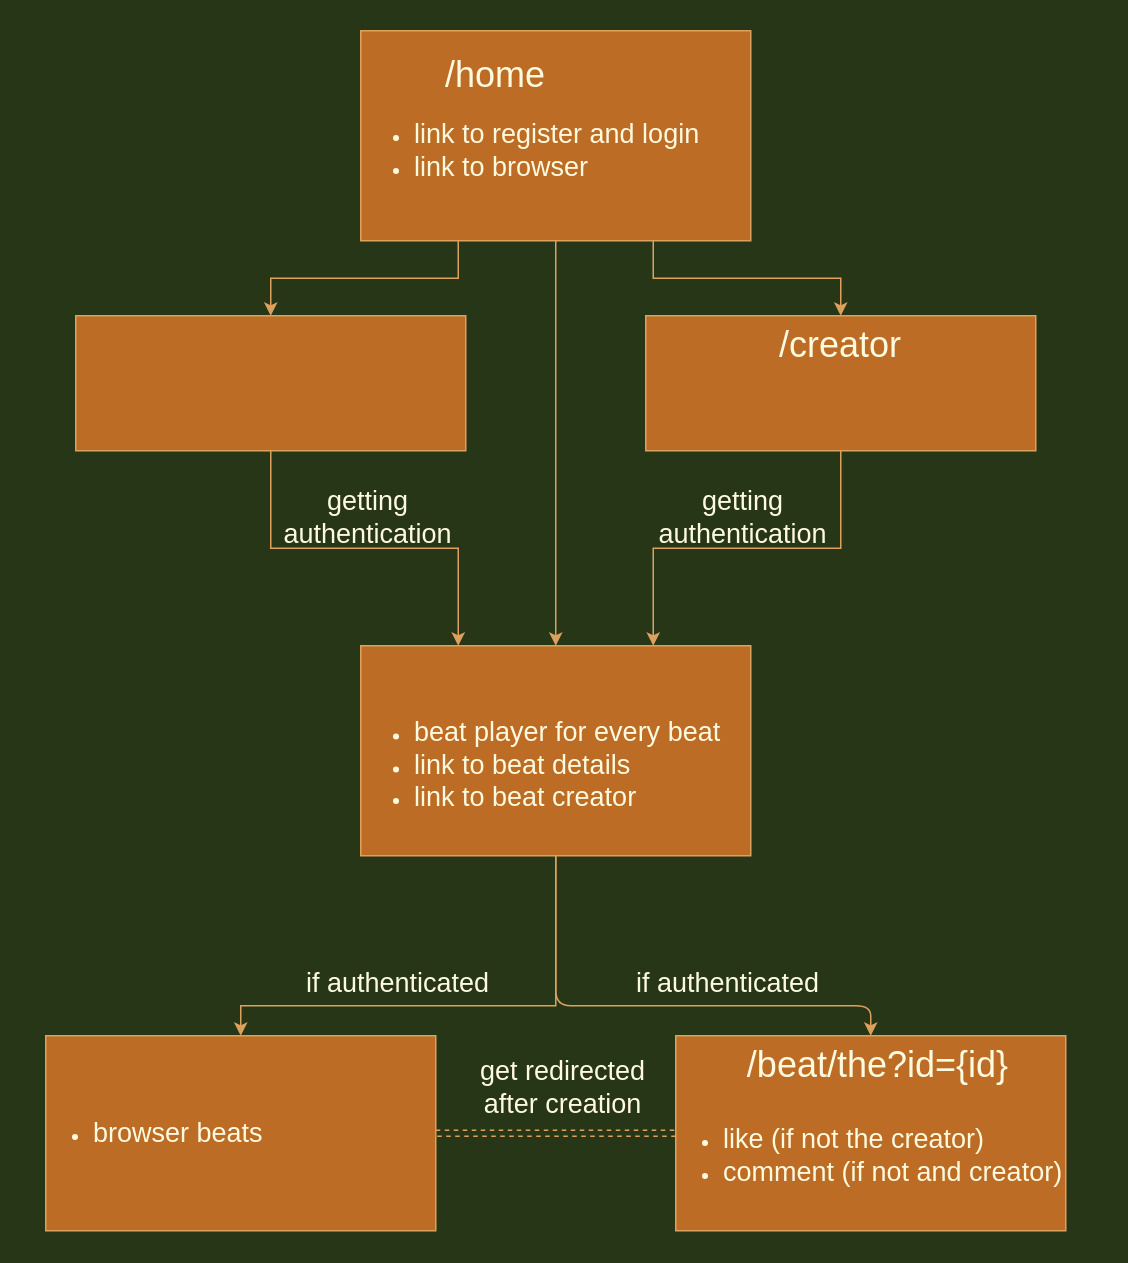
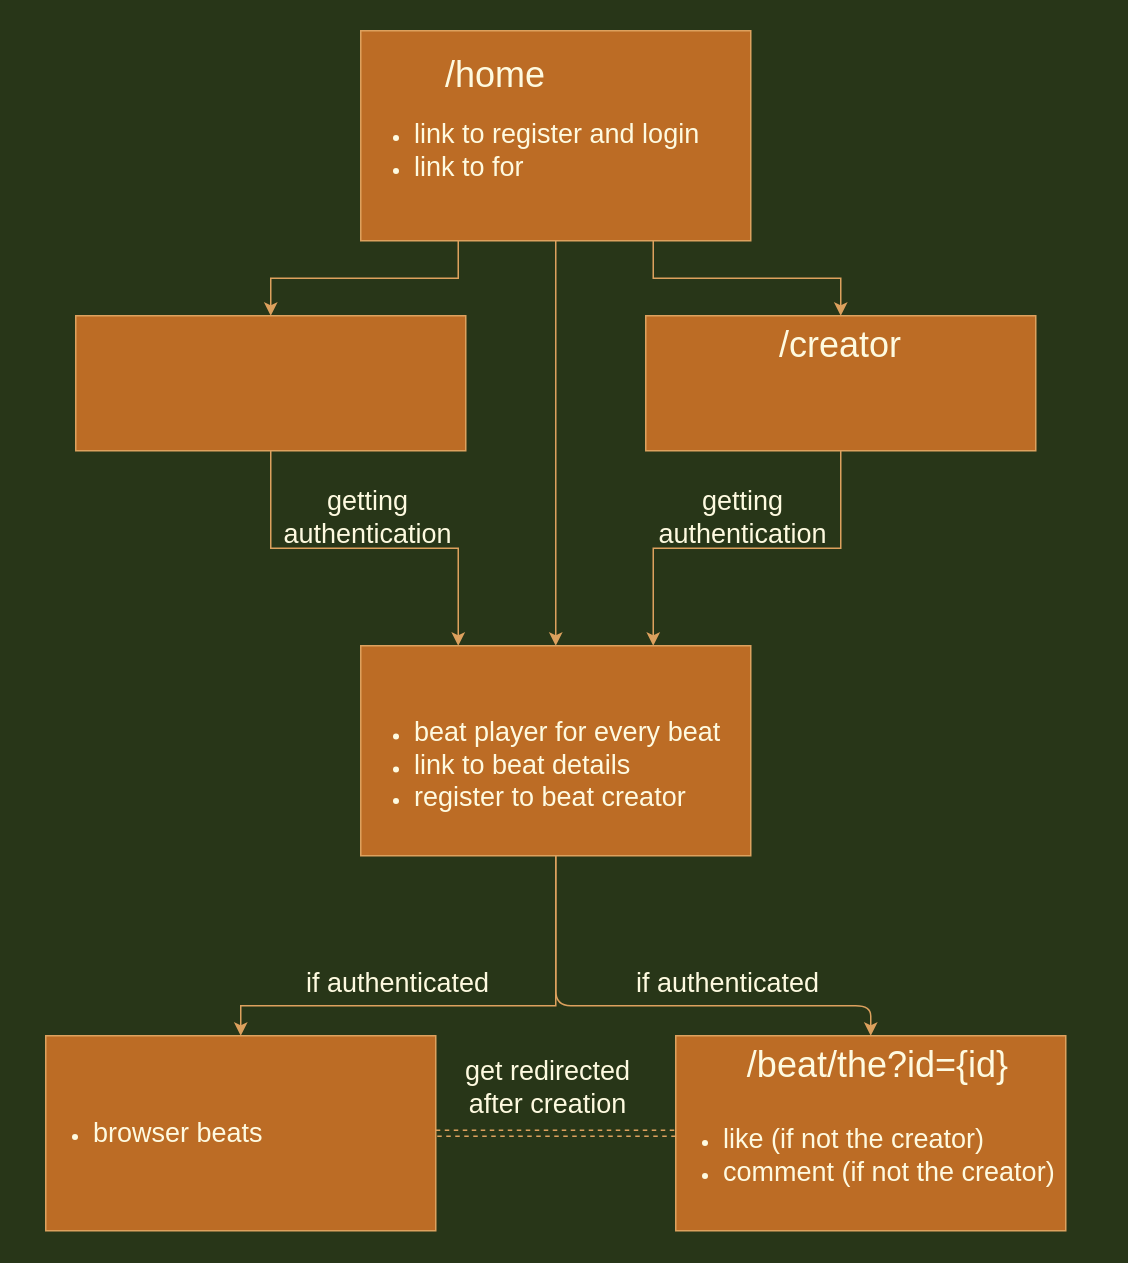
- <mxCell id="19" value="&lt;ul&gt;&lt;li&gt;&lt;font style=&quot;font-size: 18px&quot;&gt;link to register and login&amp;nbsp;&lt;/font&gt;&lt;/li&gt;&lt;li&gt;&lt;font style=&quot;font-size: 18px&quot;&gt;link to browser&lt;/font&gt;&lt;/li&gt;&lt;/ul&gt;" style="text;html=1;align=left;verticalAlign=middle;resizable=0;points=[];autosize=1;strokeColor=none;fontColor=#FEFAE0;" vertex="1" parent="1"><mxGeometry x="234" y="70" width="250" height="60" as="geometry" /></mxCell>
+ <mxCell id="19" value="&lt;ul&gt;&lt;li&gt;&lt;font style=&quot;font-size: 18px&quot;&gt;link to register and login&amp;nbsp;&lt;/font&gt;&lt;/li&gt;&lt;li&gt;&lt;font style=&quot;font-size: 18px&quot;&gt;link to for&lt;/font&gt;&lt;/li&gt;&lt;/ul&gt;" style="text;html=1;align=left;verticalAlign=middle;resizable=0;points=[];autosize=1;strokeColor=none;fontColor=#FEFAE0;" vertex="1" parent="1"><mxGeometry x="234" y="70" width="250" height="60" as="geometry" /></mxCell>
- <mxCell id="18" value="&lt;ul&gt;&lt;li&gt;&lt;font style=&quot;font-size: 18px&quot;&gt;beat player for every beat&lt;/font&gt;&lt;/li&gt;&lt;li&gt;&lt;font style=&quot;font-size: 18px&quot;&gt;link to beat details&lt;/font&gt;&lt;/li&gt;&lt;li&gt;&lt;font style=&quot;font-size: 18px&quot;&gt;link to beat creator&lt;/font&gt;&lt;/li&gt;&lt;/ul&gt;" style="text;html=1;align=left;verticalAlign=middle;resizable=0;points=[];autosize=1;strokeColor=none;fontColor=#FEFAE0;" vertex="1" parent="1"><mxGeometry x="234" y="470" width="260" height="80" as="geometry" /></mxCell>
+ <mxCell id="18" value="&lt;ul&gt;&lt;li&gt;&lt;font style=&quot;font-size: 18px&quot;&gt;beat player for every beat&lt;/font&gt;&lt;/li&gt;&lt;li&gt;&lt;font style=&quot;font-size: 18px&quot;&gt;link to beat details&lt;/font&gt;&lt;/li&gt;&lt;li&gt;&lt;font style=&quot;font-size: 18px&quot;&gt;register to beat creator&lt;/font&gt;&lt;/li&gt;&lt;/ul&gt;" style="text;html=1;align=left;verticalAlign=middle;resizable=0;points=[];autosize=1;strokeColor=none;fontColor=#FEFAE0;" vertex="1" parent="1"><mxGeometry x="234" y="470" width="260" height="80" as="geometry" /></mxCell>
- <mxCell id="28" value="&lt;font style=&quot;font-size: 18px&quot;&gt;get redirected after creation&lt;br style=&quot;font-size: 18px&quot;&gt;&lt;/font&gt;" style="text;html=1;strokeColor=none;fillColor=none;align=center;verticalAlign=middle;whiteSpace=wrap;rounded=0;fontColor=#FEFAE0;fontSize=18;" vertex="1" parent="1"><mxGeometry x="310" y="710" width="130" height="30" as="geometry" /></mxCell>
+ <mxCell id="28" value="&lt;font style=&quot;font-size: 18px&quot;&gt;get redirected after creation&lt;br style=&quot;font-size: 18px&quot;&gt;&lt;/font&gt;" style="text;html=1;strokeColor=none;fillColor=none;align=center;verticalAlign=middle;whiteSpace=wrap;rounded=0;fontColor=#FEFAE0;fontSize=18;" vertex="1" parent="1"><mxGeometry x="300" y="710" width="130" height="30" as="geometry" /></mxCell>
- <mxCell id="23" value="&lt;ul&gt;&lt;li&gt;&lt;span style=&quot;font-size: 18px&quot;&gt;like (if not the creator)&lt;/span&gt;&lt;/li&gt;&lt;li&gt;&lt;span style=&quot;font-size: 18px&quot;&gt;comment (if not and creator)&lt;/span&gt;&lt;/li&gt;&lt;/ul&gt;" style="text;html=1;align=left;verticalAlign=middle;resizable=0;points=[];autosize=1;strokeColor=none;fontColor=#FEFAE0;" vertex="1" parent="1"><mxGeometry x="440" y="740" width="280" height="60" as="geometry" /></mxCell>
+ <mxCell id="23" value="&lt;ul&gt;&lt;li&gt;&lt;span style=&quot;font-size: 18px&quot;&gt;like (if not the creator)&lt;/span&gt;&lt;/li&gt;&lt;li&gt;&lt;span style=&quot;font-size: 18px&quot;&gt;comment (if not the creator)&lt;/span&gt;&lt;/li&gt;&lt;/ul&gt;" style="text;html=1;align=left;verticalAlign=middle;resizable=0;points=[];autosize=1;strokeColor=none;fontColor=#FEFAE0;" vertex="1" parent="1"><mxGeometry x="440" y="740" width="280" height="60" as="geometry" /></mxCell>
